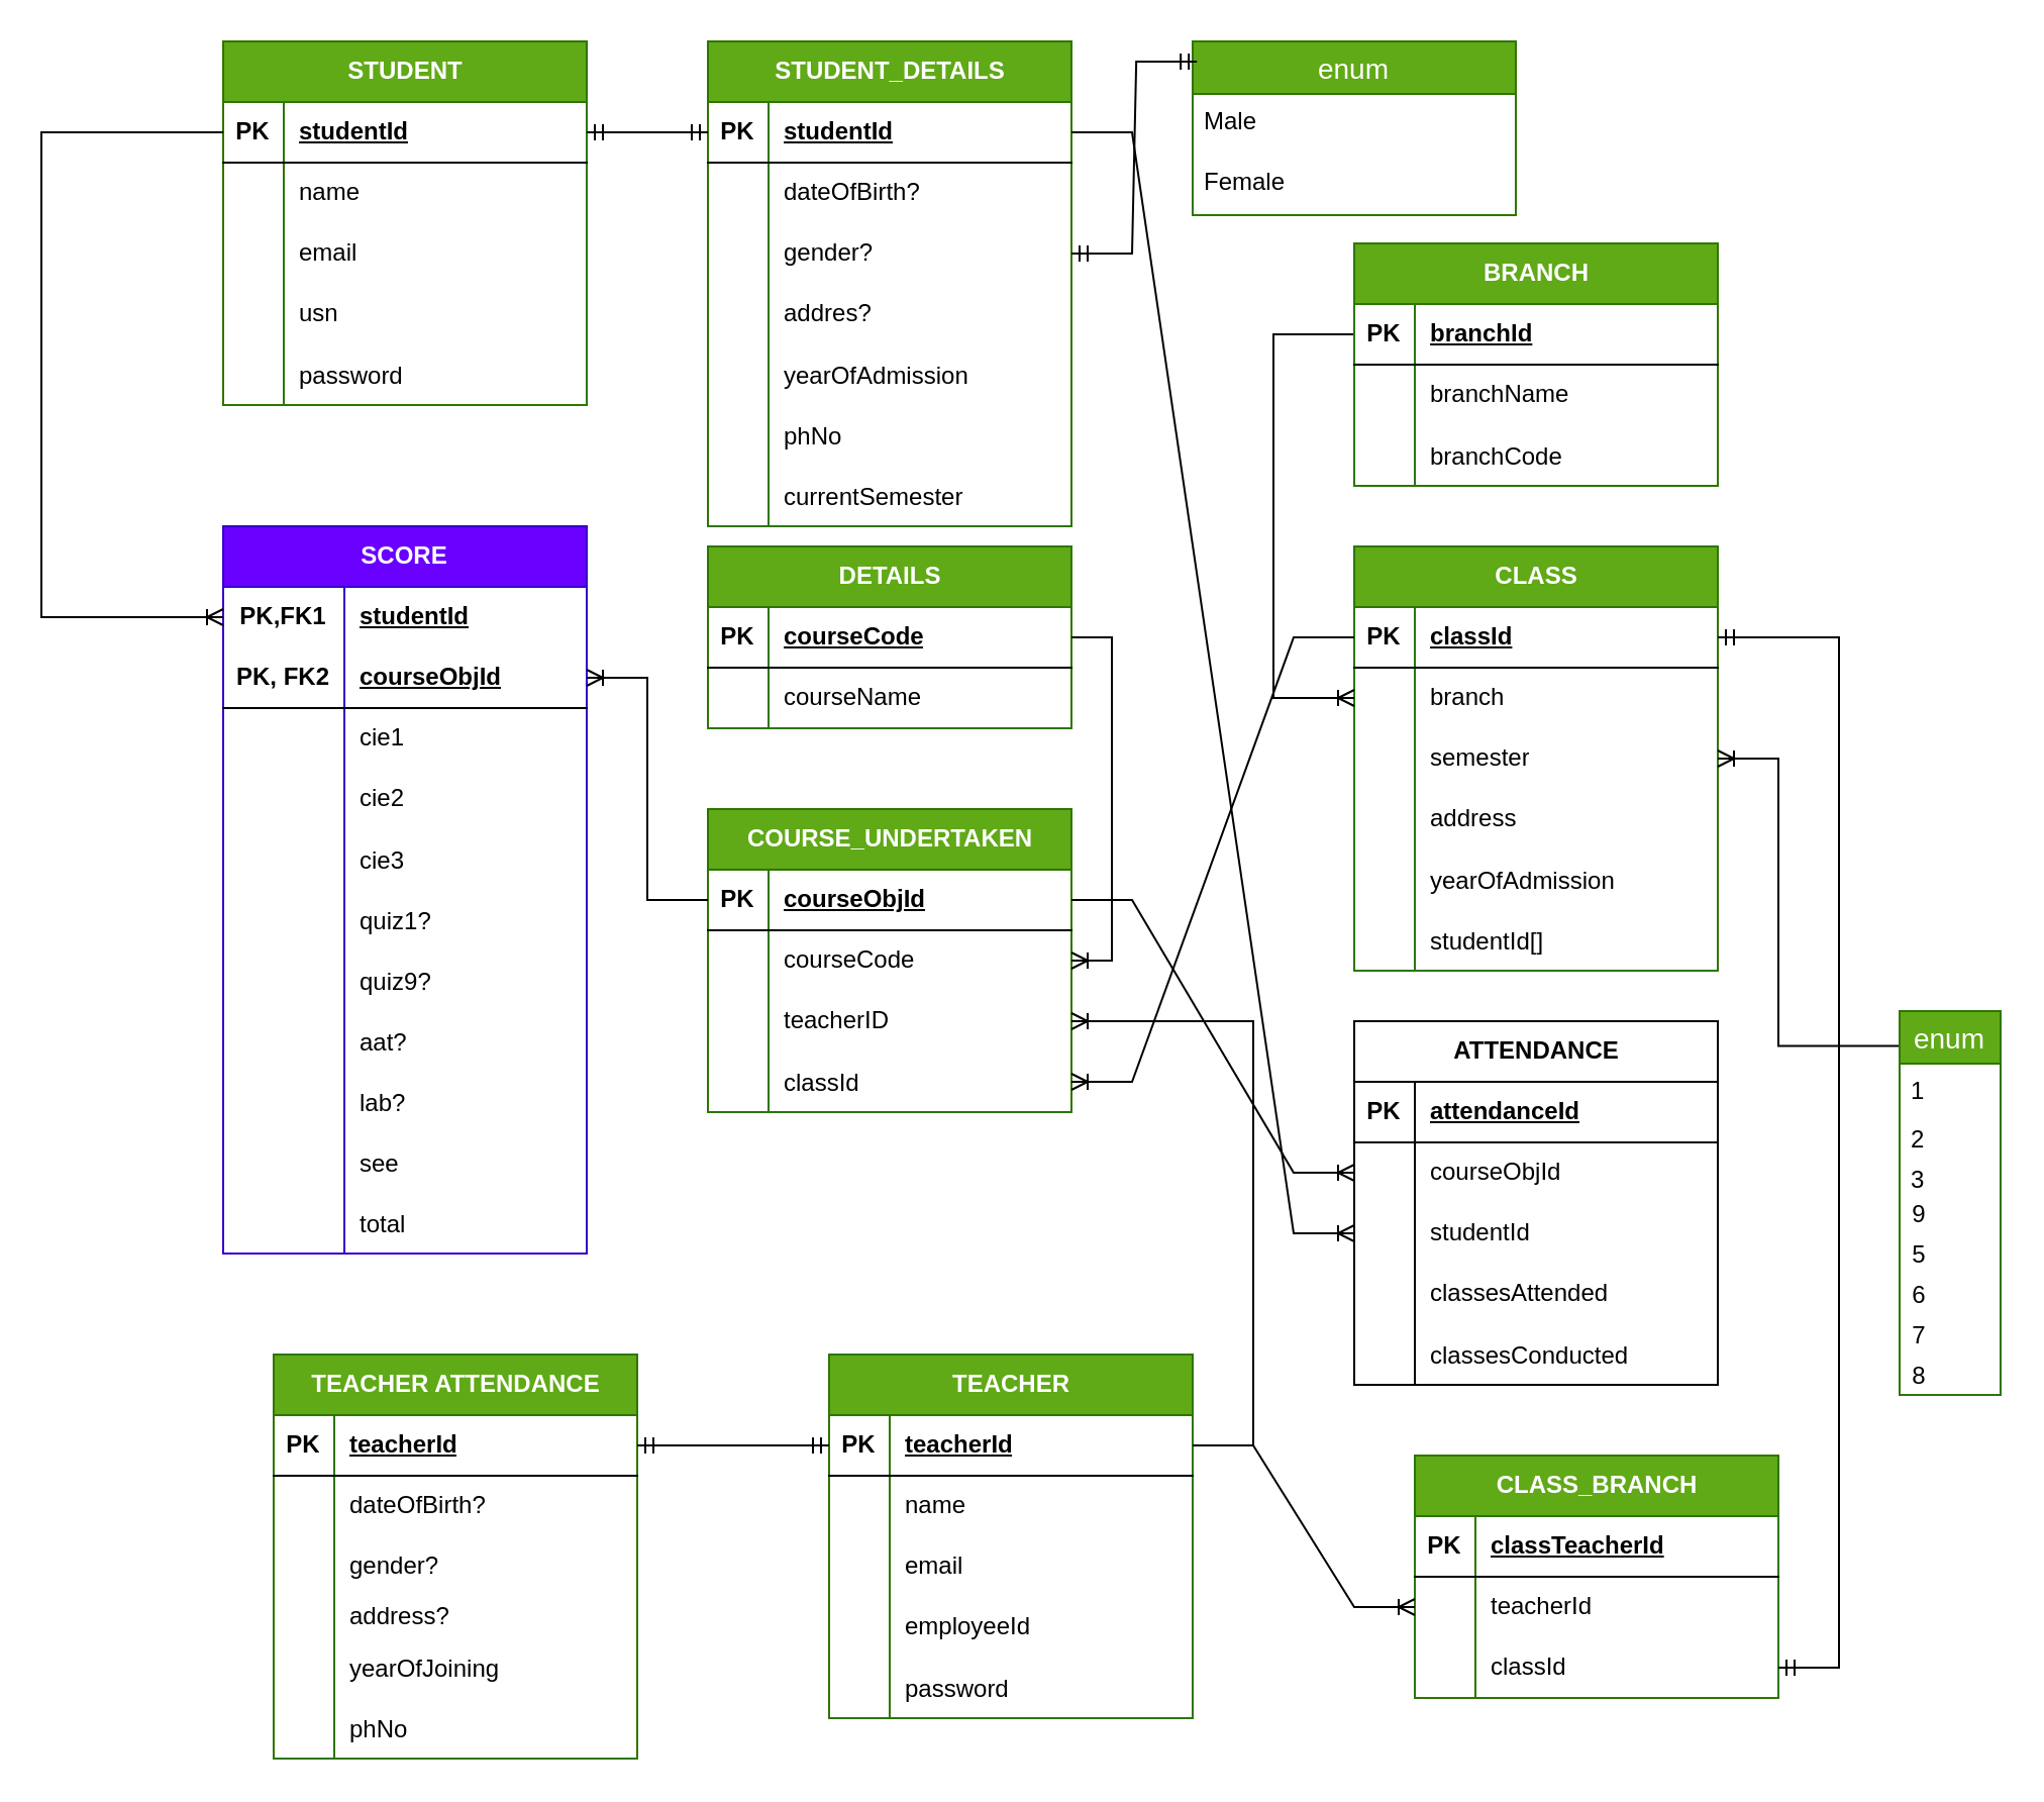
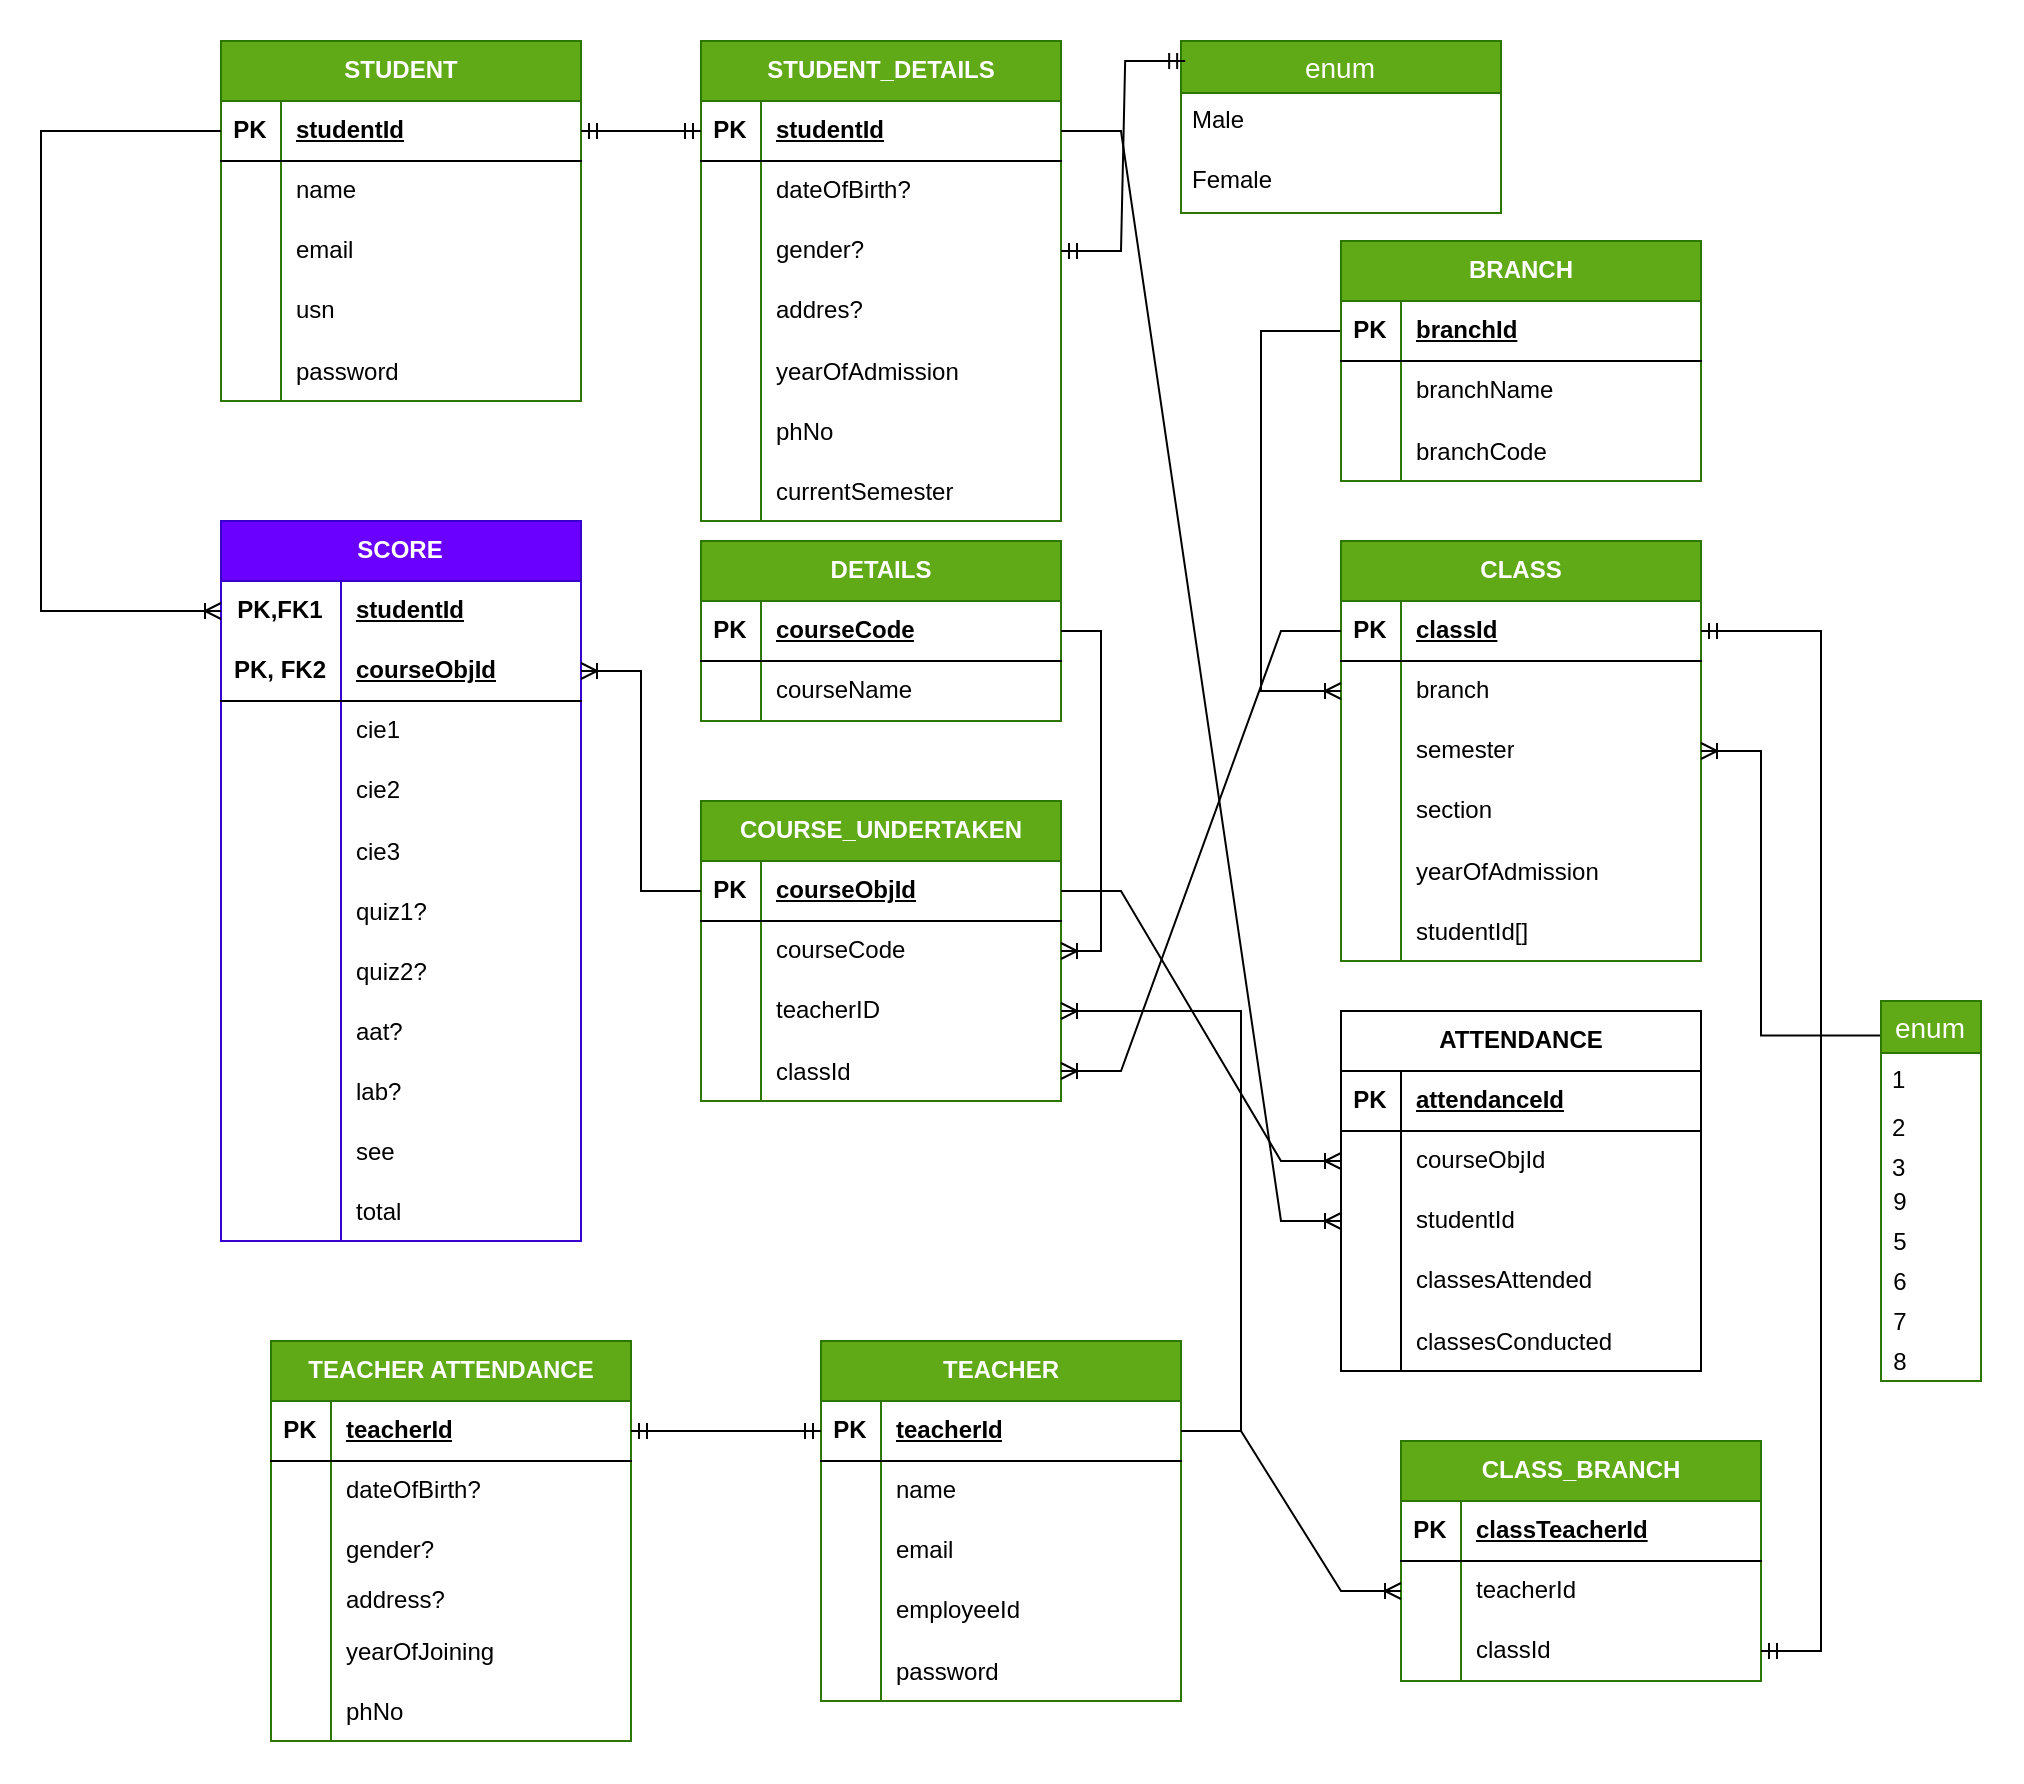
- <mxCell id="114" value="address" style="shape=partialRectangle;connectable=0;fillColor=none;top=0;left=0;bottom=0;right=0;align=left;spacingLeft=6;overflow=hidden;whiteSpace=wrap;html=1;" parent="112" vertex="1"><mxGeometry x="30" width="150" height="30" as="geometry"><mxRectangle width="150" height="30" as="alternateBounds" /></mxGeometry></mxCell>
+ <mxCell id="114" value="section" style="shape=partialRectangle;connectable=0;fillColor=none;top=0;left=0;bottom=0;right=0;align=left;spacingLeft=6;overflow=hidden;whiteSpace=wrap;html=1;" parent="112" vertex="1"><mxGeometry x="30" width="150" height="30" as="geometry"><mxRectangle width="150" height="30" as="alternateBounds" /></mxGeometry></mxCell>
- <mxCell id="66" value="quiz9?" style="shape=partialRectangle;connectable=0;fillColor=none;top=0;left=0;bottom=0;right=0;align=left;spacingLeft=6;overflow=hidden;" parent="64" vertex="1"><mxGeometry x="60" width="120" height="30" as="geometry"><mxRectangle width="120" height="30" as="alternateBounds" /></mxGeometry></mxCell>
+ <mxCell id="66" value="quiz2?" style="shape=partialRectangle;connectable=0;fillColor=none;top=0;left=0;bottom=0;right=0;align=left;spacingLeft=6;overflow=hidden;" parent="64" vertex="1"><mxGeometry x="60" width="120" height="30" as="geometry"><mxRectangle width="120" height="30" as="alternateBounds" /></mxGeometry></mxCell>
